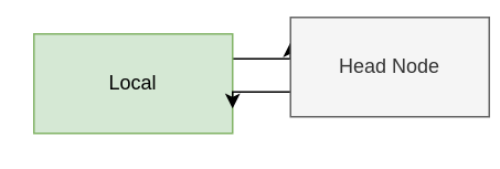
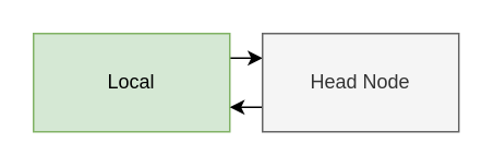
- <mxCell id="5" value="Head Node" style="rounded=0;whiteSpace=wrap;html=1;fillColor=#f5f5f5;strokeColor=#666666;fontColor=#333333;" parent="1" vertex="1"><mxGeometry x="175" y="10" width="120" height="60" as="geometry" /></mxCell>
+ <mxCell id="5" value="Head Node" style="rounded=0;whiteSpace=wrap;html=1;fillColor=#f5f5f5;strokeColor=#666666;fontColor=#333333;" parent="1" vertex="1"><mxGeometry x="160" y="20" width="120" height="60" as="geometry" /></mxCell>
